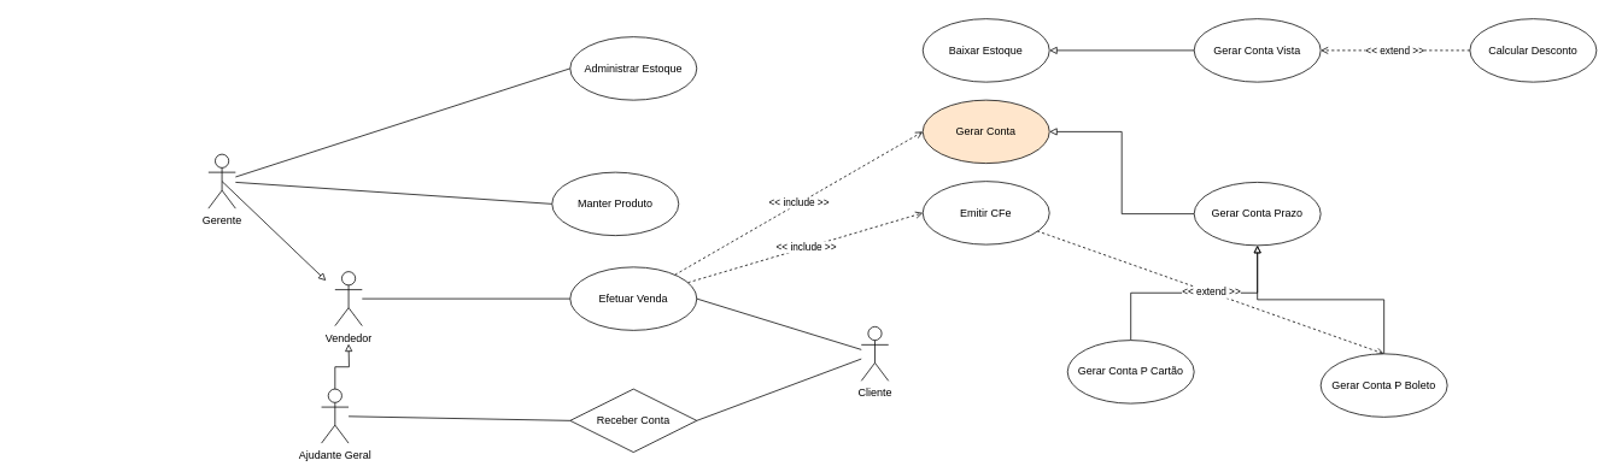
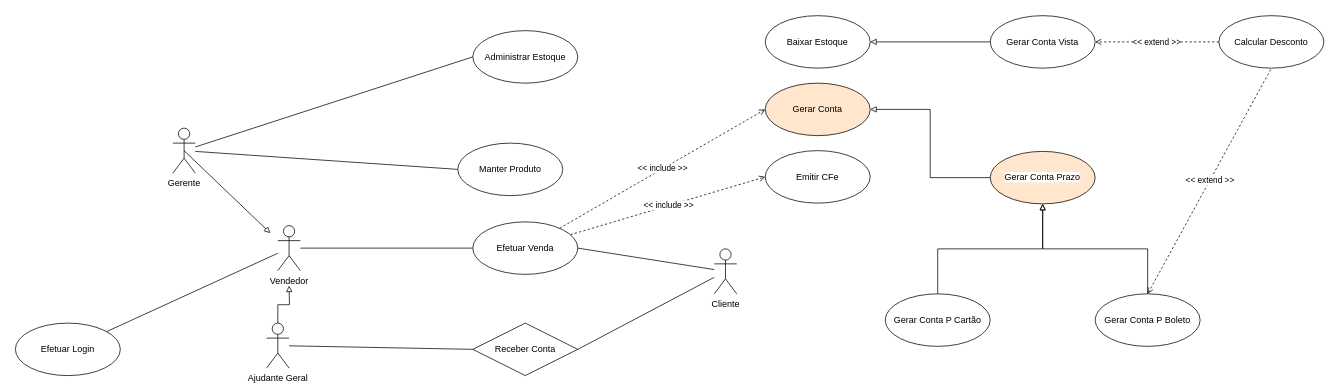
- <mxCell id="26" value="&lt;span style=&quot;color: rgb(0, 0, 0); font-family: Helvetica; font-size: 12px; font-style: normal; font-variant-ligatures: normal; font-variant-caps: normal; font-weight: 400; letter-spacing: normal; orphans: 2; text-align: center; text-indent: 0px; text-transform: none; widows: 2; word-spacing: 0px; -webkit-text-stroke-width: 0px; background-color: rgb(255, 255, 255); text-decoration-thickness: initial; text-decoration-style: initial; text-decoration-color: initial; float: none; display: inline !important;&quot;&gt;Gerar Conta Prazo&lt;/span&gt;" style="ellipse;whiteSpace=wrap;html=1;" vertex="1" parent="1"><mxGeometry x="1320" y="201" width="140" height="70" as="geometry" /></mxCell>
+ <mxCell id="26" value="&lt;span style=&quot;color: rgb(0, 0, 0); font-family: Helvetica; font-size: 12px; font-style: normal; font-variant-ligatures: normal; font-variant-caps: normal; font-weight: 400; letter-spacing: normal; orphans: 2; text-align: center; text-indent: 0px; text-transform: none; widows: 2; word-spacing: 0px; -webkit-text-stroke-width: 0px; background-color: rgb(255, 255, 255); text-decoration-thickness: initial; text-decoration-style: initial; text-decoration-color: initial; float: none; display: inline !important;&quot;&gt;Gerar Conta Prazo&lt;/span&gt;" style="ellipse;whiteSpace=wrap;html=1;fillColor=#ffe6cc;" vertex="1" parent="1"><mxGeometry x="1320" y="201" width="140" height="70" as="geometry" /></mxCell>
- <mxCell id="31" value="&amp;lt;&amp;lt; extend &amp;gt;&amp;gt;" style="rounded=0;orthogonalLoop=1;jettySize=auto;html=1;exitX=0.5;exitY=0;exitDx=0;exitDy=0;dashed=1;startArrow=open;startFill=0;endArrow=none;endFill=0;" edge="1" parent="1" source="33" target="20"><mxGeometry relative="1" as="geometry" /></mxCell>
+ <mxCell id="31" value="&amp;lt;&amp;lt; extend &amp;gt;&amp;gt;" style="rounded=0;orthogonalLoop=1;jettySize=auto;html=1;exitX=0.5;exitY=0;exitDx=0;exitDy=0;entryX=0.5;entryY=1;entryDx=0;entryDy=0;dashed=1;startArrow=open;startFill=0;endArrow=none;endFill=0;" edge="1" parent="1" source="33" target="28"><mxGeometry relative="1" as="geometry" /></mxCell>
+ <mxCell id="34" style="rounded=0;orthogonalLoop=1;jettySize=auto;html=1;endArrow=none;endFill=0;" edge="1" parent="1" source="35" target="3"><mxGeometry relative="1" as="geometry"><mxPoint x="340" y="360" as="targetPoint" /></mxGeometry></mxCell>
- <mxCell id="19" value="Cliente" style="shape=umlActor;verticalLabelPosition=bottom;verticalAlign=top;html=1;" vertex="1" parent="1"><mxGeometry x="952" y="361" width="30" height="60" as="geometry" /></mxCell>
+ <mxCell id="19" value="Cliente" style="shape=umlActor;verticalLabelPosition=bottom;verticalAlign=top;html=1;" vertex="1" parent="1"><mxGeometry x="952" y="331" width="30" height="60" as="geometry" /></mxCell>
- <mxCell id="30" value="Gerar Conta P Cartão" style="ellipse;whiteSpace=wrap;html=1;" vertex="1" parent="1"><mxGeometry x="1180" y="376" width="140" height="70" as="geometry" /></mxCell>
+ <mxCell id="30" value="Gerar Conta P Cartão" style="ellipse;whiteSpace=wrap;html=1;" vertex="1" parent="1"><mxGeometry x="1180" y="391" width="140" height="70" as="geometry" /></mxCell>
+ <mxCell id="35" value="Efetuar Login" style="ellipse;whiteSpace=wrap;html=1;" vertex="1" parent="1"><mxGeometry x="20" y="430" width="140" height="70" as="geometry" /></mxCell>
